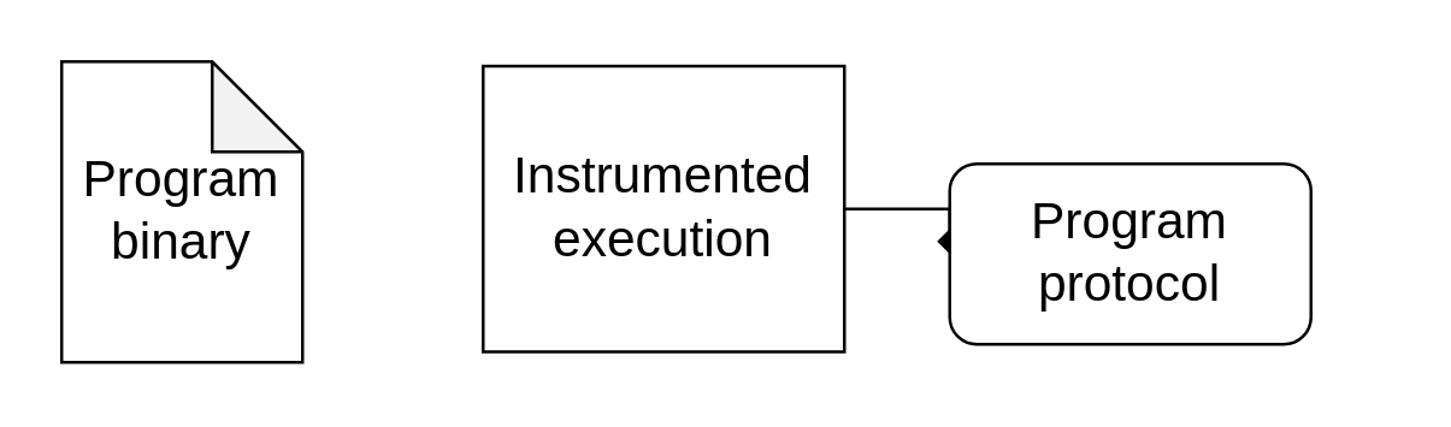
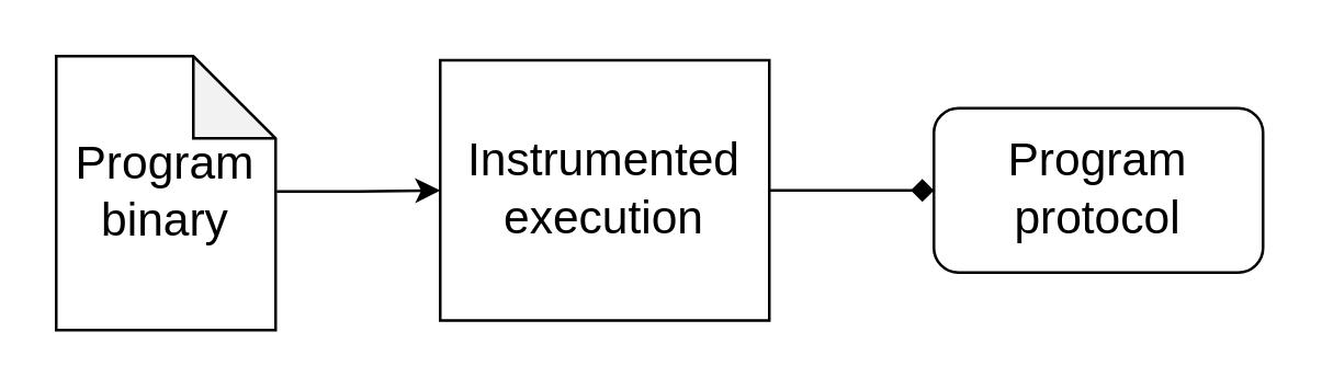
+ <mxCell id="2" style="edgeStyle=orthogonalEdgeStyle;rounded=0;orthogonalLoop=1;jettySize=auto;html=1;exitX=1.005;exitY=0.494;exitDx=0;exitDy=0;exitPerimeter=0;entryX=0;entryY=0.5;entryDx=0;entryDy=0;fontSize=17;" edge="1" parent="1" source="3" target="5"><mxGeometry relative="1" as="geometry" /></mxCell>
- <mxCell id="6" value="Program&lt;br&gt;protocol" style="rounded=1;whiteSpace=wrap;html=1;fontSize=17;" vertex="1" parent="1"><mxGeometry x="315" y="54" width="120" height="60" as="geometry" /></mxCell>
+ <mxCell id="6" value="Program&lt;br&gt;protocol" style="rounded=1;whiteSpace=wrap;html=1;fontSize=17;" vertex="1" parent="1"><mxGeometry x="340" y="39" width="120" height="60" as="geometry" /></mxCell>
